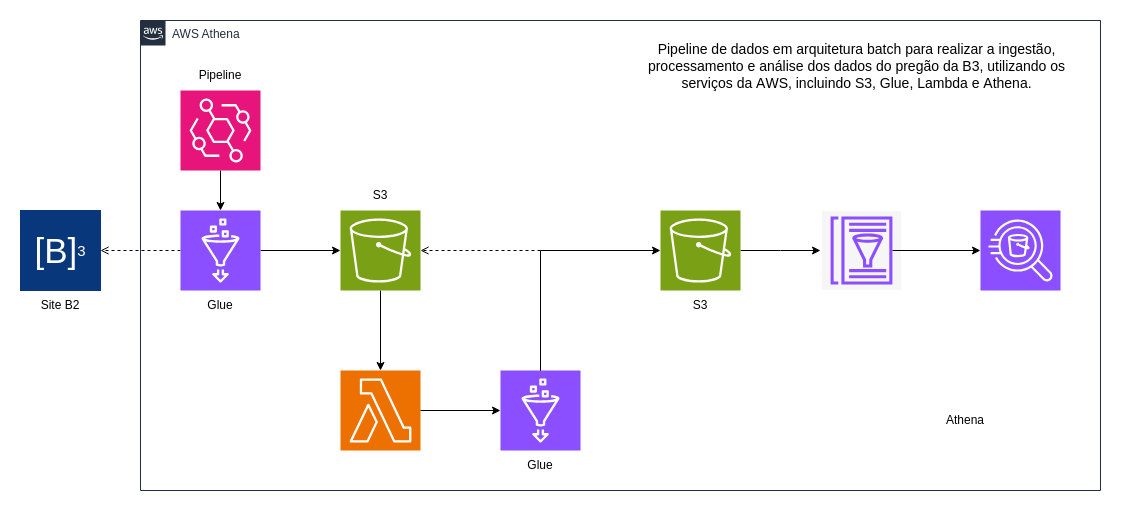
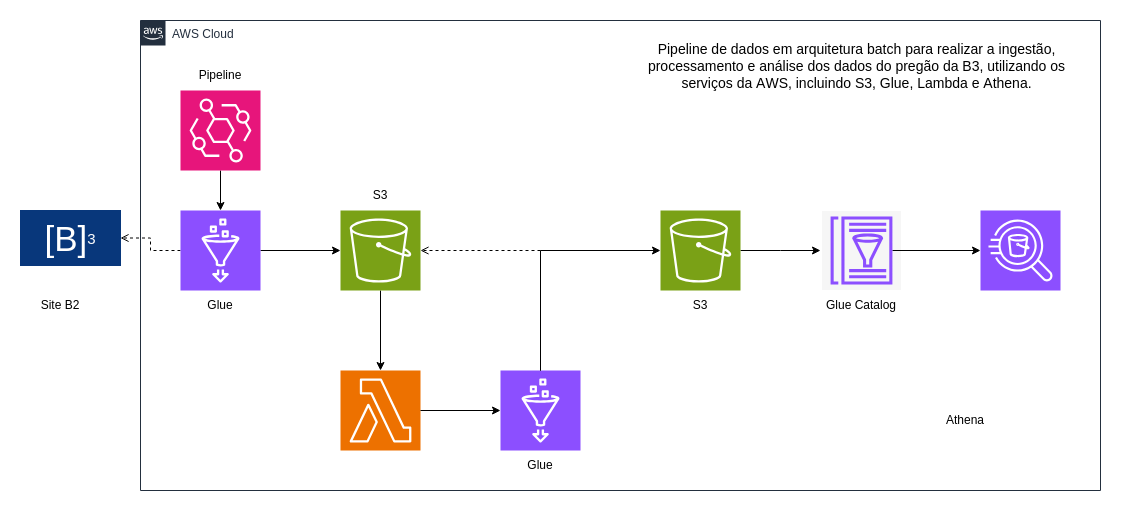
- <mxCell id="29" value="AWS Athena" style="points=[[0,0],[0.25,0],[0.5,0],[0.75,0],[1,0],[1,0.25],[1,0.5],[1,0.75],[1,1],[0.75,1],[0.5,1],[0.25,1],[0,1],[0,0.75],[0,0.5],[0,0.25]];outlineConnect=0;gradientColor=none;html=1;whiteSpace=wrap;fontSize=12;fontStyle=0;container=1;pointerEvents=0;collapsible=0;recursiveResize=0;shape=mxgraph.aws4.group;grIcon=mxgraph.aws4.group_aws_cloud_alt;strokeColor=#232F3E;fillColor=none;verticalAlign=top;align=left;spacingLeft=30;fontColor=#232F3E;dashed=0;" parent="1" vertex="1"><mxGeometry x="140" y="20" width="960" height="470" as="geometry" /></mxCell>
+ <mxCell id="29" value="AWS Cloud" style="points=[[0,0],[0.25,0],[0.5,0],[0.75,0],[1,0],[1,0.25],[1,0.5],[1,0.75],[1,1],[0.75,1],[0.5,1],[0.25,1],[0,1],[0,0.75],[0,0.5],[0,0.25]];outlineConnect=0;gradientColor=none;html=1;whiteSpace=wrap;fontSize=12;fontStyle=0;container=1;pointerEvents=0;collapsible=0;recursiveResize=0;shape=mxgraph.aws4.group;grIcon=mxgraph.aws4.group_aws_cloud_alt;strokeColor=#232F3E;fillColor=none;verticalAlign=top;align=left;spacingLeft=30;fontColor=#232F3E;dashed=0;" parent="1" vertex="1"><mxGeometry x="140" y="20" width="960" height="470" as="geometry" /></mxCell>
- <mxCell id="10" value="&lt;div style=&quot;text-align: start;&quot;&gt;&lt;span style=&quot;background-color: transparent;&quot;&gt;&lt;font style=&quot;color: light-dark(rgb(255, 255, 255), rgb(255, 255, 255));&quot;&gt;&lt;span style=&quot;font-size: 35px;&quot;&gt;[B]&lt;/span&gt;&lt;font style=&quot;font-size: 18px;&quot;&gt;&lt;sup style=&quot;&quot;&gt;3&lt;/sup&gt;&lt;/font&gt;&lt;/font&gt;&lt;/span&gt;&lt;/div&gt;" style="whiteSpace=wrap;html=1;aspect=fixed;strokeColor=light-dark(#08377b, #ededed);fillColor=light-dark(#08377b, #ededed);" parent="1" vertex="1"><mxGeometry x="20" y="210" width="80" height="80" as="geometry" /></mxCell>
+ <mxCell id="10" value="&lt;div style=&quot;text-align: start;&quot;&gt;&lt;span style=&quot;background-color: transparent;&quot;&gt;&lt;font style=&quot;color: light-dark(rgb(255, 255, 255), rgb(255, 255, 255));&quot;&gt;&lt;span style=&quot;font-size: 35px;&quot;&gt;[B]&lt;/span&gt;&lt;font style=&quot;font-size: 18px;&quot;&gt;&lt;sup style=&quot;&quot;&gt;3&lt;/sup&gt;&lt;/font&gt;&lt;/font&gt;&lt;/span&gt;&lt;/div&gt;" style="whiteSpace=wrap;html=1;aspect=fixed;strokeColor=light-dark(#08377b, #ededed);fillColor=light-dark(#08377b, #ededed);" parent="1" vertex="1"><mxGeometry x="20" y="210" width="100" height="55" as="geometry" /></mxCell>
+ <mxCell id="25" value="Glue Catalog" style="text;html=1;align=center;verticalAlign=middle;whiteSpace=wrap;rounded=0;" parent="1" vertex="1"><mxGeometry x="821" y="290" width="80" height="30" as="geometry" /></mxCell>
